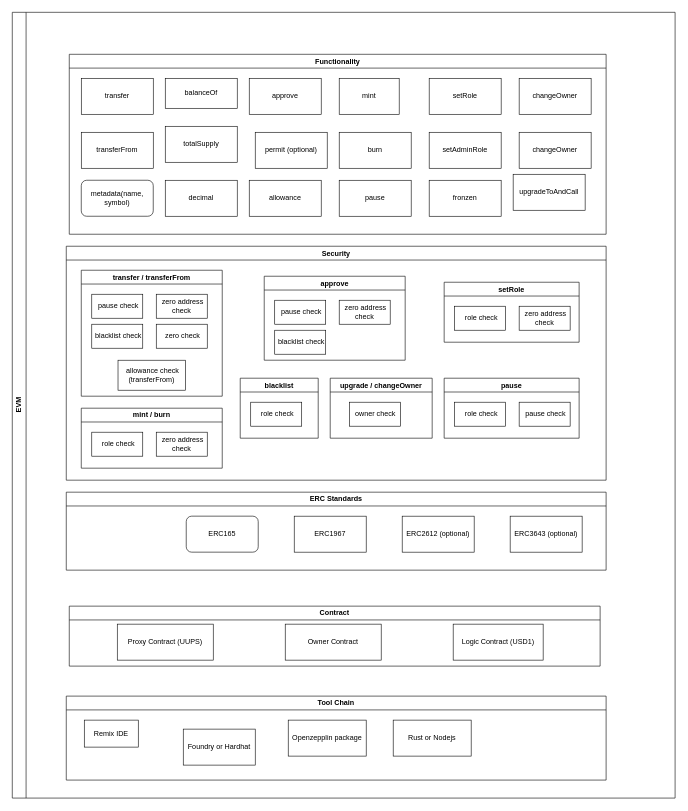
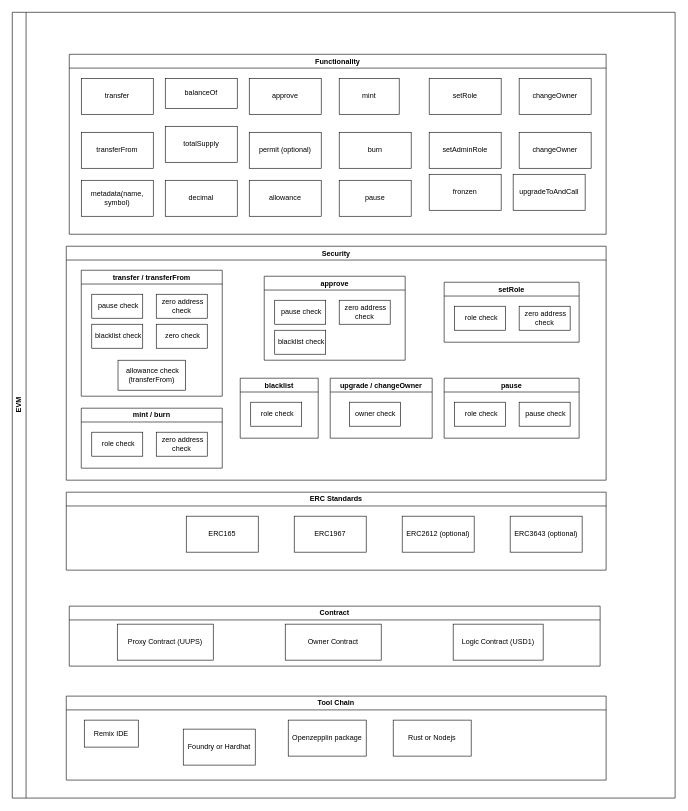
- <mxCell id="8" value="permit (optional)" style="rounded=0;whiteSpace=wrap;html=1;" parent="3" vertex="1"><mxGeometry x="310" y="130" width="120" height="60" as="geometry" /></mxCell>
+ <mxCell id="8" value="permit (optional)" style="rounded=0;whiteSpace=wrap;html=1;" parent="3" vertex="1"><mxGeometry x="300" y="130" width="120" height="60" as="geometry" /></mxCell>
- <mxCell id="19" value="metadata(name, symbol)" style="whiteSpace=wrap;html=1;rounded=1;" vertex="1" parent="3"><mxGeometry x="20" y="210" width="120" height="60" as="geometry" /></mxCell>
+ <mxCell id="19" value="metadata(name, symbol)" style="rounded=0;whiteSpace=wrap;html=1;" vertex="1" parent="3"><mxGeometry x="20" y="210" width="120" height="60" as="geometry" /></mxCell>
- <mxCell id="21" value="fronzen" style="rounded=0;whiteSpace=wrap;html=1;" vertex="1" parent="3"><mxGeometry x="600" y="210" width="120" height="60" as="geometry" /></mxCell>
+ <mxCell id="21" value="fronzen" style="rounded=0;whiteSpace=wrap;html=1;" vertex="1" parent="3"><mxGeometry x="600" y="200" width="120" height="60" as="geometry" /></mxCell>
- <mxCell id="23" value="ERC165" style="whiteSpace=wrap;html=1;rounded=1;" parent="22" vertex="1"><mxGeometry x="200" y="40" width="120" height="60" as="geometry" /></mxCell>
+ <mxCell id="23" value="ERC165" style="rounded=0;whiteSpace=wrap;html=1;" parent="22" vertex="1"><mxGeometry x="200" y="40" width="120" height="60" as="geometry" /></mxCell>
